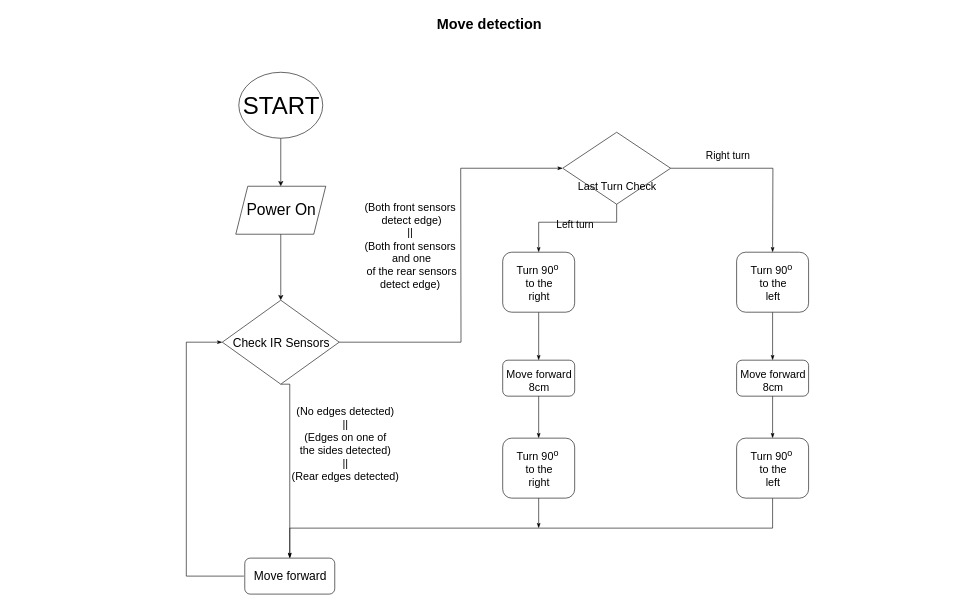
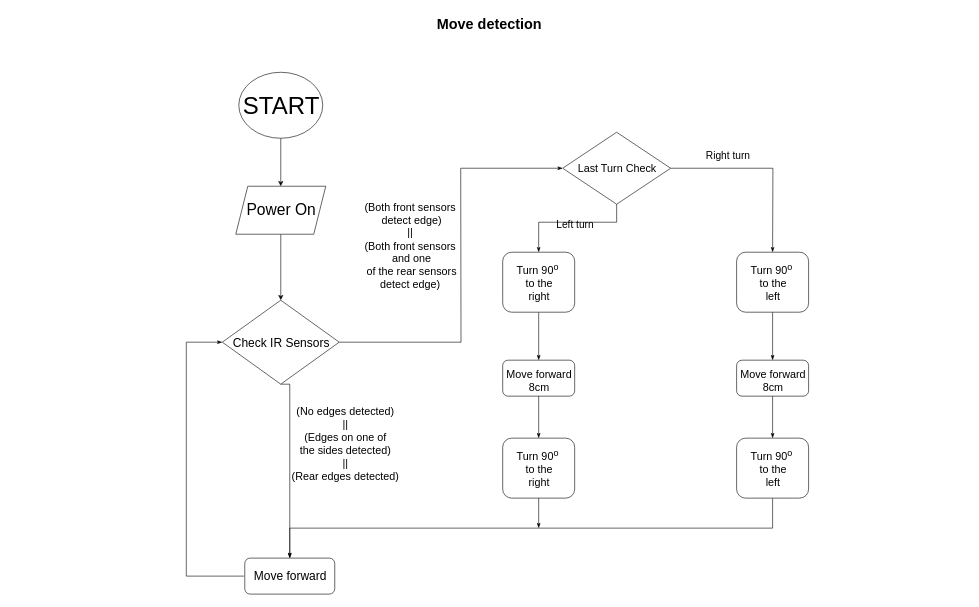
- <mxCell id="18" value="&lt;font style=&quot;font-size: 18px&quot;&gt;Last Turn Check&lt;/font&gt;" style="text;html=1;resizable=0;autosize=1;align=center;verticalAlign=middle;points=[];fillColor=none;strokeColor=none;rounded=0;" vertex="1" parent="1"><mxGeometry x="952.5" y="300" width="150" height="20" as="geometry" /></mxCell>
+ <mxCell id="18" value="&lt;font style=&quot;font-size: 18px&quot;&gt;Last Turn Check&lt;/font&gt;" style="text;html=1;resizable=0;autosize=1;align=center;verticalAlign=middle;points=[];fillColor=none;strokeColor=none;rounded=0;" vertex="1" parent="1"><mxGeometry x="952.5" y="270" width="150" height="20" as="geometry" /></mxCell>
